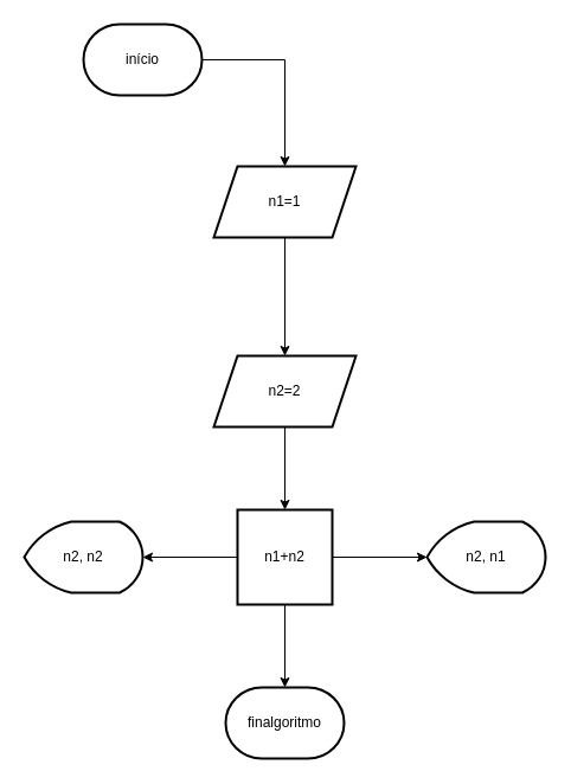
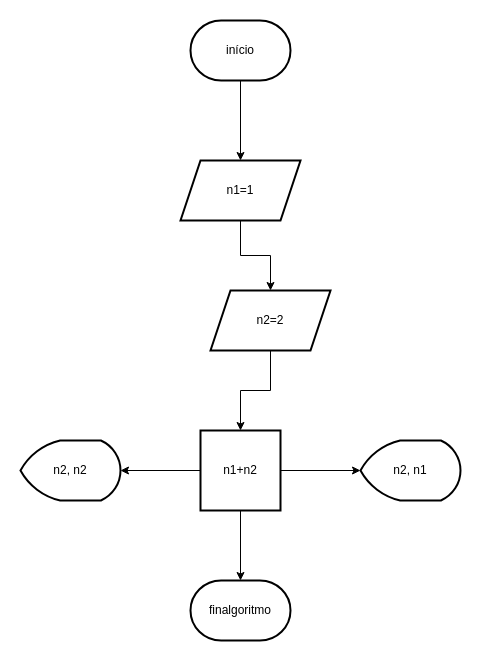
- <mxCell id="3" value="&lt;font style=&quot;vertical-align: inherit;&quot;&gt;&lt;font style=&quot;vertical-align: inherit;&quot;&gt;início&lt;/font&gt;&lt;/font&gt;" style="strokeWidth=2;html=1;shape=mxgraph.flowchart.terminator;whiteSpace=wrap;" vertex="1" parent="1"><mxGeometry x="70" y="20" width="100" height="60" as="geometry" /></mxCell>
+ <mxCell id="3" value="&lt;font style=&quot;vertical-align: inherit;&quot;&gt;&lt;font style=&quot;vertical-align: inherit;&quot;&gt;início&lt;/font&gt;&lt;/font&gt;" style="strokeWidth=2;html=1;shape=mxgraph.flowchart.terminator;whiteSpace=wrap;" vertex="1" parent="1"><mxGeometry x="190" y="20" width="100" height="60" as="geometry" /></mxCell>
- <mxCell id="5" value="&lt;font style=&quot;vertical-align: inherit;&quot;&gt;&lt;font style=&quot;vertical-align: inherit;&quot;&gt;n1=1&lt;/font&gt;&lt;/font&gt;" style="shape=parallelogram;perimeter=parallelogramPerimeter;whiteSpace=wrap;html=1;fixedSize=1;strokeWidth=2;" vertex="1" parent="1"><mxGeometry x="180" y="140" width="120" height="60" as="geometry" /></mxCell>
+ <mxCell id="5" value="&lt;font style=&quot;vertical-align: inherit;&quot;&gt;&lt;font style=&quot;vertical-align: inherit;&quot;&gt;n1=1&lt;/font&gt;&lt;/font&gt;" style="shape=parallelogram;perimeter=parallelogramPerimeter;whiteSpace=wrap;html=1;fixedSize=1;strokeWidth=2;" vertex="1" parent="1"><mxGeometry x="180" y="160" width="120" height="60" as="geometry" /></mxCell>
- <mxCell id="7" value="&lt;font style=&quot;vertical-align: inherit;&quot;&gt;&lt;font style=&quot;vertical-align: inherit;&quot;&gt;&lt;font style=&quot;vertical-align: inherit;&quot;&gt;&lt;font style=&quot;vertical-align: inherit;&quot;&gt;n2=2&lt;/font&gt;&lt;/font&gt;&lt;/font&gt;&lt;/font&gt;" style="shape=parallelogram;perimeter=parallelogramPerimeter;whiteSpace=wrap;html=1;fixedSize=1;strokeWidth=2;" vertex="1" parent="1"><mxGeometry x="180" y="300" width="120" height="60" as="geometry" /></mxCell>
+ <mxCell id="7" value="&lt;font style=&quot;vertical-align: inherit;&quot;&gt;&lt;font style=&quot;vertical-align: inherit;&quot;&gt;&lt;font style=&quot;vertical-align: inherit;&quot;&gt;&lt;font style=&quot;vertical-align: inherit;&quot;&gt;n2=2&lt;/font&gt;&lt;/font&gt;&lt;/font&gt;&lt;/font&gt;" style="shape=parallelogram;perimeter=parallelogramPerimeter;whiteSpace=wrap;html=1;fixedSize=1;strokeWidth=2;" vertex="1" parent="1"><mxGeometry x="210" y="290" width="120" height="60" as="geometry" /></mxCell>
